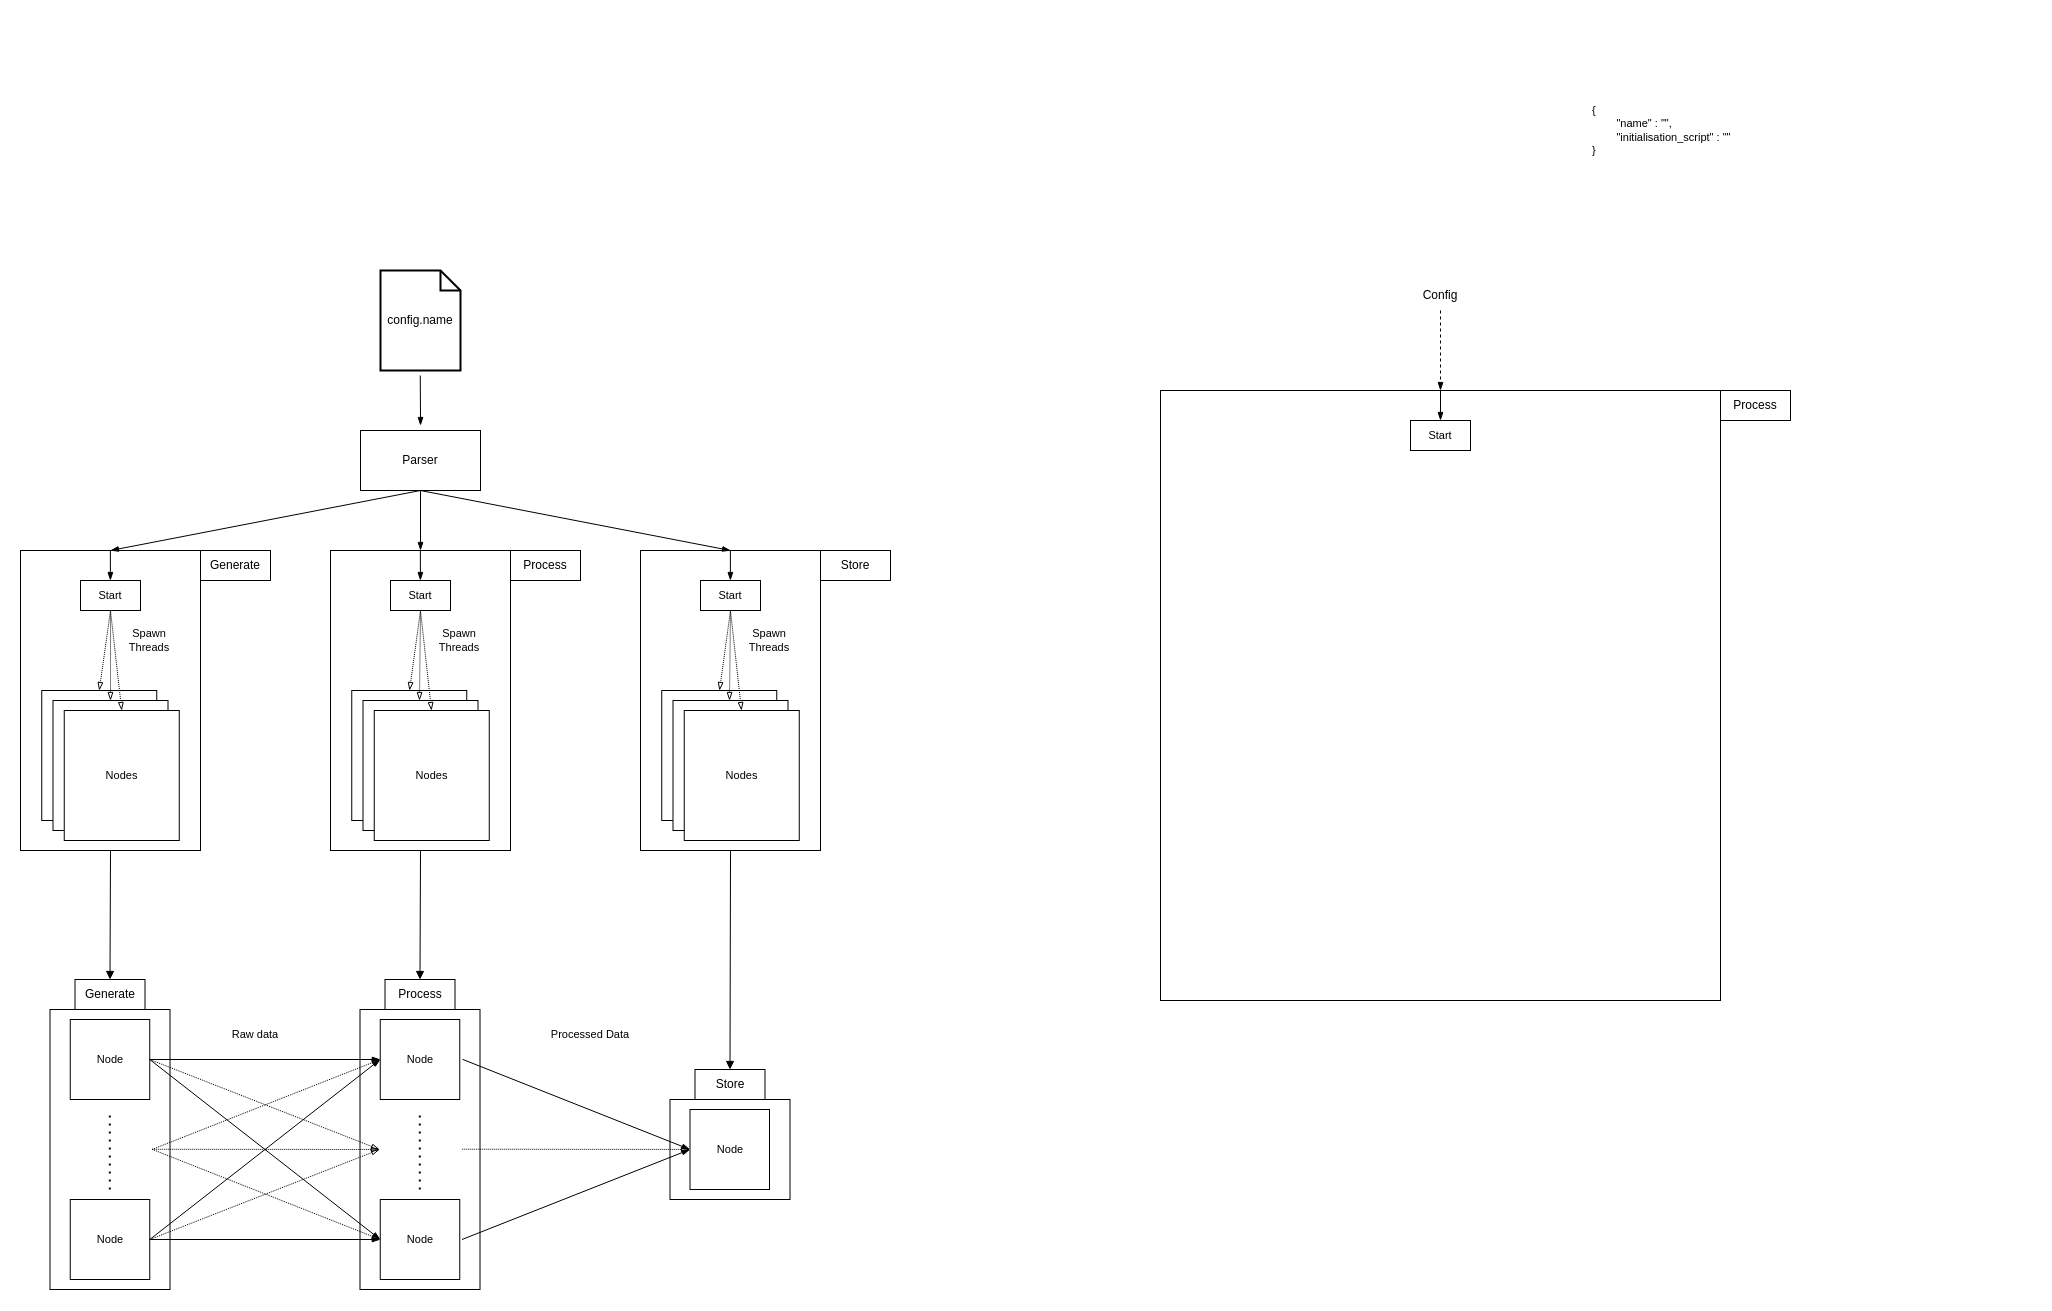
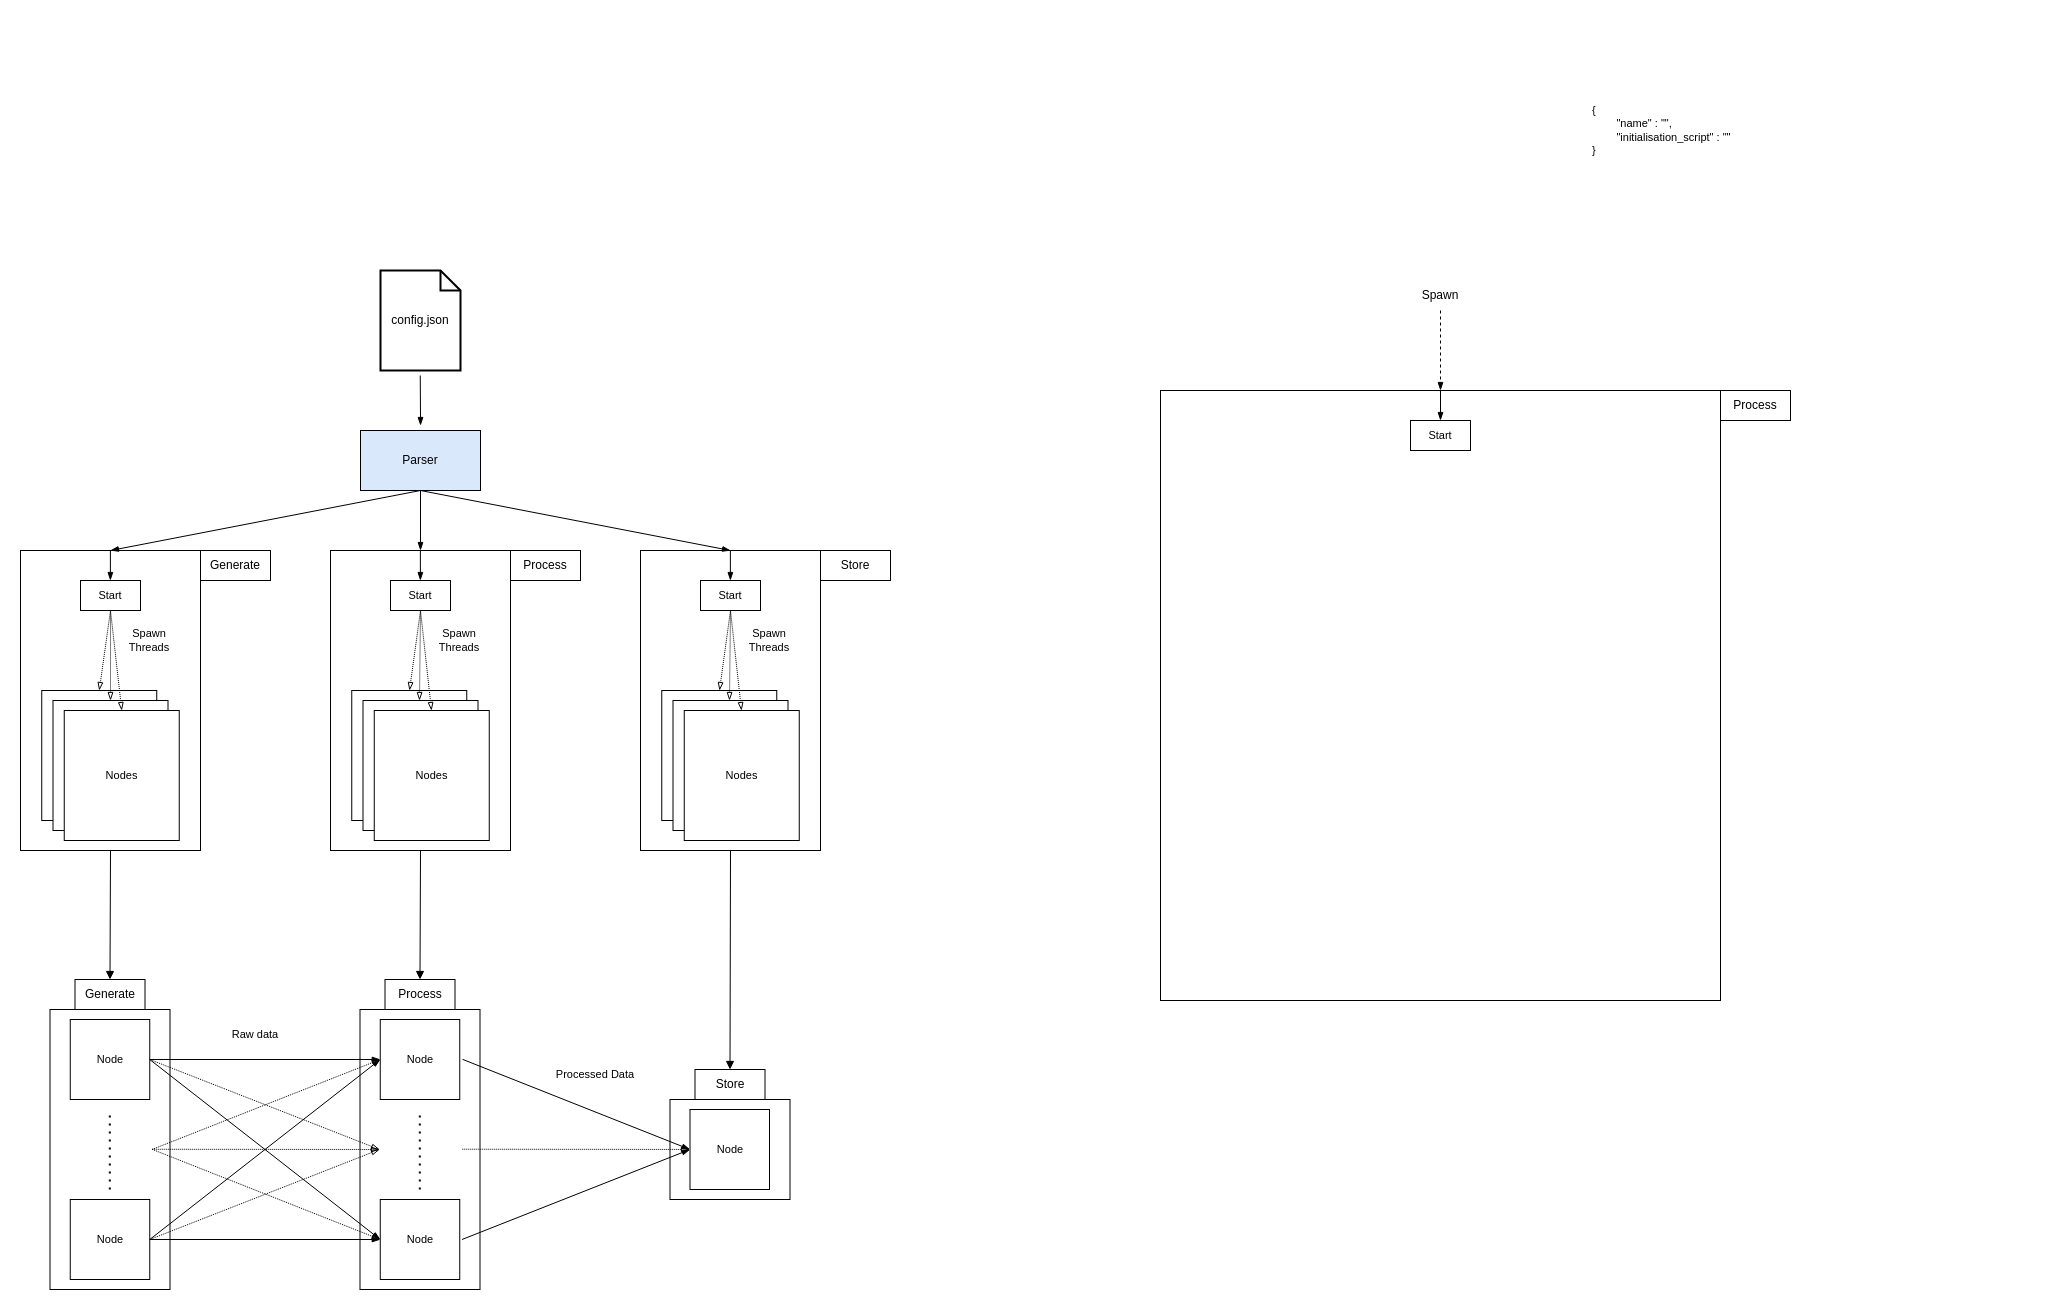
- <mxCell id="77" value="Config" style="text;html=1;align=center;verticalAlign=middle;whiteSpace=wrap;rounded=0;" parent="1" vertex="1"><mxGeometry x="1410" y="280" width="60" height="30" as="geometry" /></mxCell>
+ <mxCell id="77" value="Spawn" style="text;html=1;align=center;verticalAlign=middle;whiteSpace=wrap;rounded=0;" parent="1" vertex="1"><mxGeometry x="1410" y="280" width="60" height="30" as="geometry" /></mxCell>
- <mxCell id="13" value="config.name" style="shape=note;size=20;whiteSpace=wrap;html=1;strokeWidth=2;" parent="1" vertex="1"><mxGeometry x="380" y="270" width="80" height="100" as="geometry" /></mxCell>
+ <mxCell id="13" value="config.json" style="shape=note;size=20;whiteSpace=wrap;html=1;strokeWidth=2;" parent="1" vertex="1"><mxGeometry x="380" y="270" width="80" height="100" as="geometry" /></mxCell>
- <mxCell id="17" value="Parser" style="rounded=0;whiteSpace=wrap;html=1;" parent="1" vertex="1"><mxGeometry x="360" y="430" width="120" height="60" as="geometry" /></mxCell>
+ <mxCell id="17" value="Parser" style="rounded=0;whiteSpace=wrap;html=1;fillColor=#dae8fc;" parent="1" vertex="1"><mxGeometry x="360" y="430" width="120" height="60" as="geometry" /></mxCell>
- <mxCell id="73" value="Processed Data" style="text;html=1;align=center;verticalAlign=middle;whiteSpace=wrap;rounded=0;fontFamily=Helvetica;fontSize=11;fontColor=default;labelBackgroundColor=default;" parent="1" vertex="1"><mxGeometry x="540" y="1019" width="100" height="30" as="geometry" /></mxCell>
+ <mxCell id="73" value="Processed Data" style="text;html=1;align=center;verticalAlign=middle;whiteSpace=wrap;rounded=0;fontFamily=Helvetica;fontSize=11;fontColor=default;labelBackgroundColor=default;" parent="1" vertex="1"><mxGeometry x="545" y="1059" width="100" height="30" as="geometry" /></mxCell>
